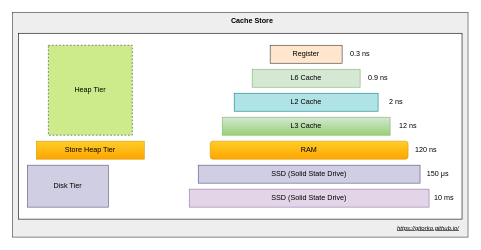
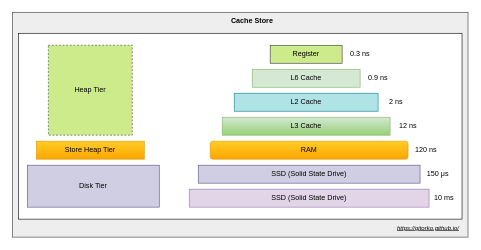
- <mxCell id="4" value="Register" style="rounded=0;whiteSpace=wrap;html=1;fillColor=#ffe6cc;strokeColor=#36393d;" vertex="1" parent="1"><mxGeometry x="450" y="75" width="120" height="30" as="geometry" /></mxCell>
+ <mxCell id="4" value="Register" style="rounded=0;whiteSpace=wrap;html=1;fillColor=#cdeb8b;strokeColor=#36393d;" vertex="1" parent="1"><mxGeometry x="450" y="75" width="120" height="30" as="geometry" /></mxCell>
- <mxCell id="20" value="Disk Tier" style="rounded=0;whiteSpace=wrap;html=1;fillColor=#d0cee2;strokeColor=#56517e;" vertex="1" parent="1"><mxGeometry x="45" y="275" width="135" height="70" as="geometry" /></mxCell>
+ <mxCell id="20" value="Disk Tier" style="rounded=0;whiteSpace=wrap;html=1;fillColor=#d0cee2;strokeColor=#56517e;" vertex="1" parent="1"><mxGeometry x="45" y="275" width="220" height="70" as="geometry" /></mxCell>
